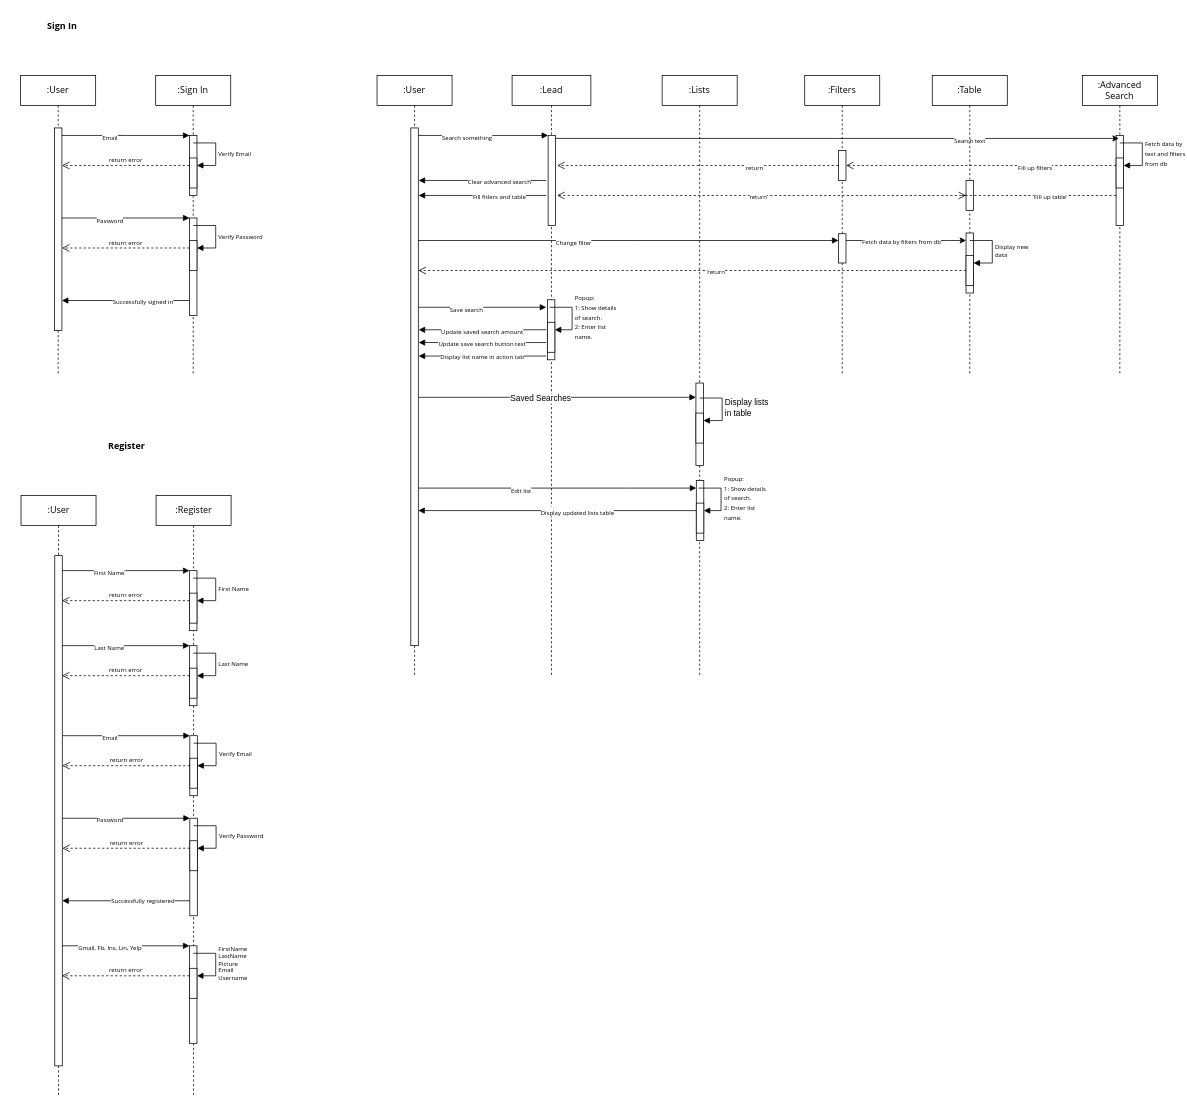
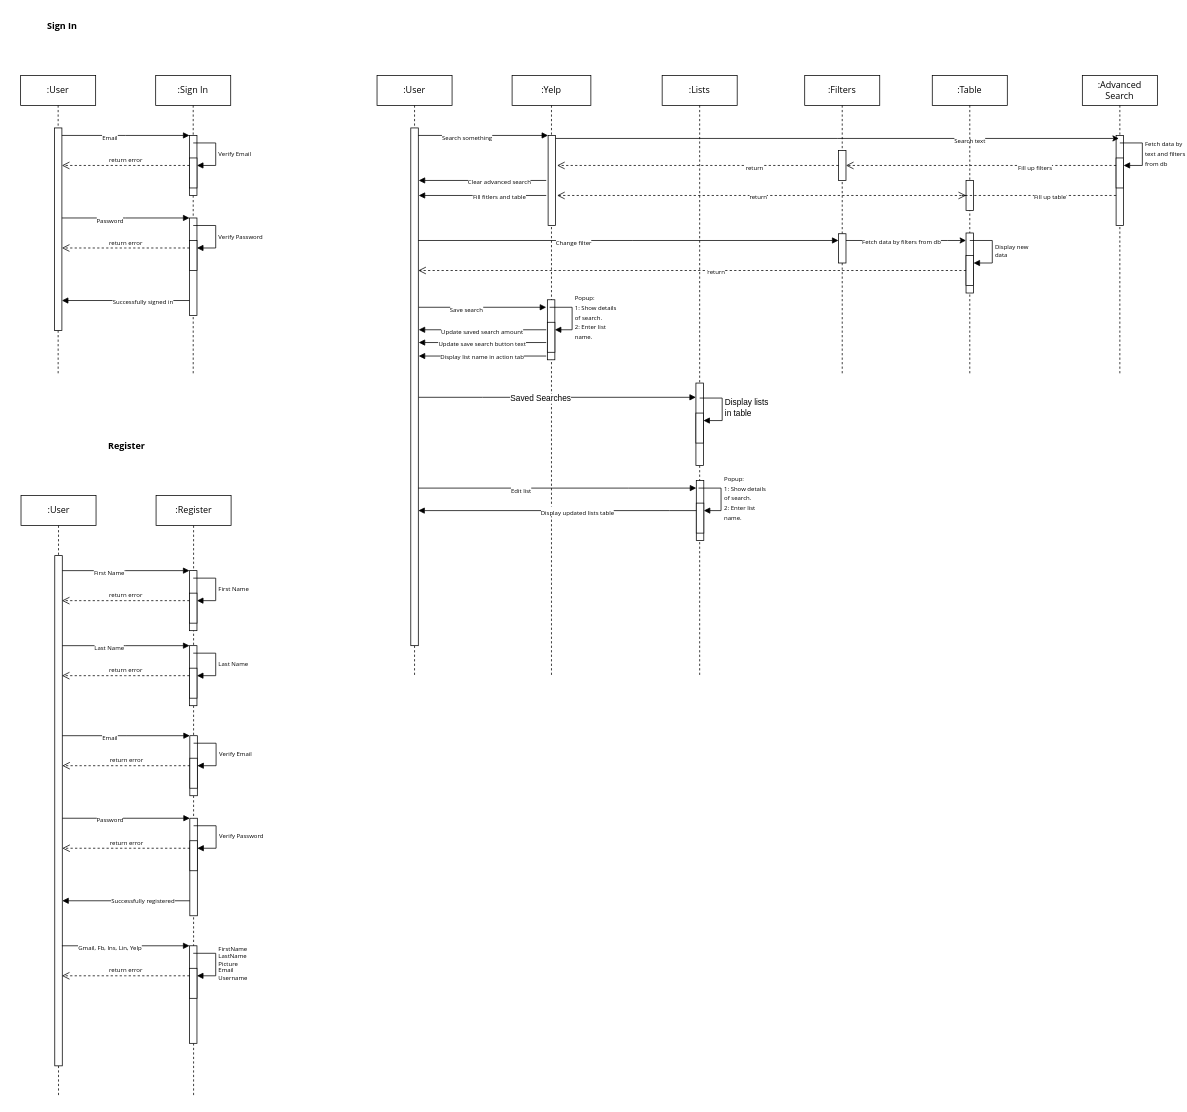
- <mxCell id="58" value=":Lead" style="shape=umlLifeline;perimeter=lifelinePerimeter;whiteSpace=wrap;html=1;container=0;dropTarget=0;collapsible=0;recursiveResize=0;outlineConnect=0;portConstraint=eastwest;newEdgeStyle={&quot;edgeStyle&quot;:&quot;elbowEdgeStyle&quot;,&quot;elbow&quot;:&quot;vertical&quot;,&quot;curved&quot;:0,&quot;rounded&quot;:0};fontFamily=Open Sans;fontSource=https%3A%2F%2Ffonts.googleapis.com%2Fcss%3Ffamily%3DOpen%2BSans;" vertex="1" parent="1"><mxGeometry x="682" y="100" width="105" height="800" as="geometry" /></mxCell>
+ <mxCell id="58" value=":Yelp" style="shape=umlLifeline;perimeter=lifelinePerimeter;whiteSpace=wrap;html=1;container=0;dropTarget=0;collapsible=0;recursiveResize=0;outlineConnect=0;portConstraint=eastwest;newEdgeStyle={&quot;edgeStyle&quot;:&quot;elbowEdgeStyle&quot;,&quot;elbow&quot;:&quot;vertical&quot;,&quot;curved&quot;:0,&quot;rounded&quot;:0};fontFamily=Open Sans;fontSource=https%3A%2F%2Ffonts.googleapis.com%2Fcss%3Ffamily%3DOpen%2BSans;" vertex="1" parent="1"><mxGeometry x="682" y="100" width="105" height="800" as="geometry" /></mxCell>
